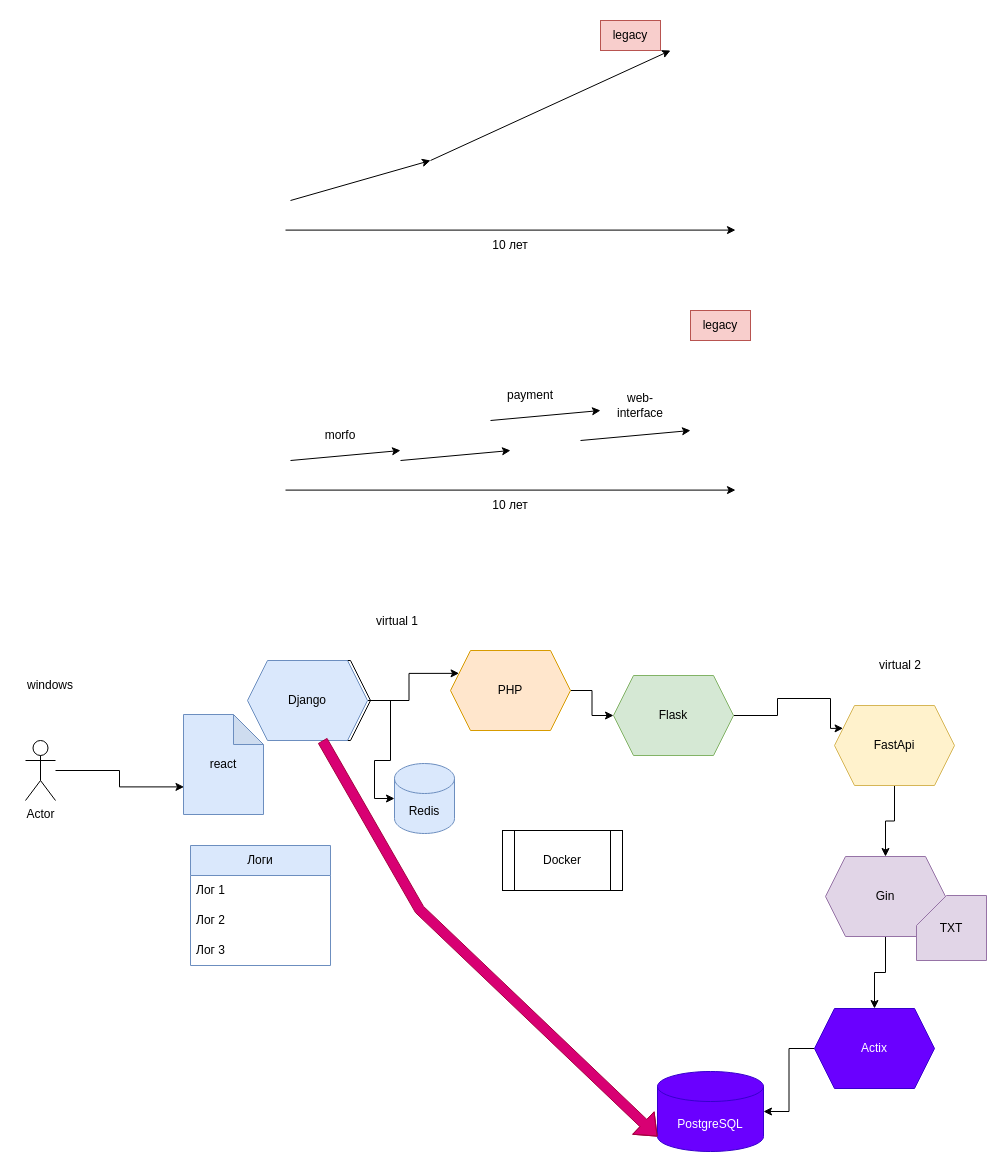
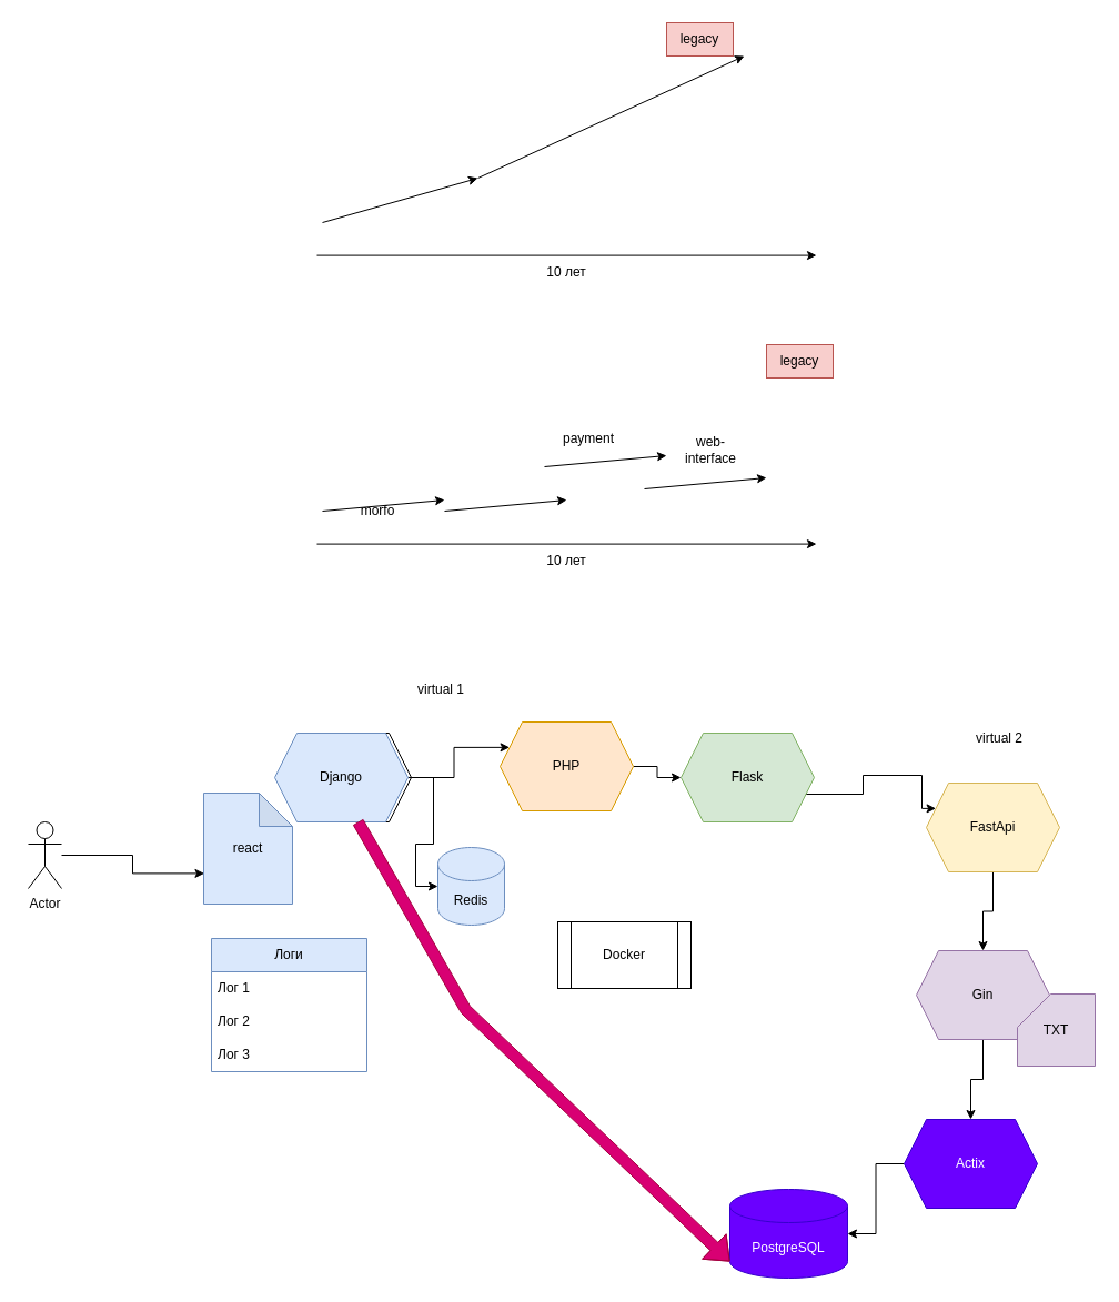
- <mxCell id="15" value="morfo" style="text;html=1;strokeColor=none;fillColor=none;align=center;verticalAlign=middle;whiteSpace=wrap;rounded=0;" vertex="1" parent="1"><mxGeometry x="310" y="420" width="60" height="30" as="geometry" /></mxCell>
+ <mxCell id="15" value="morfo" style="text;html=1;strokeColor=none;fillColor=none;align=center;verticalAlign=middle;whiteSpace=wrap;rounded=0;" vertex="1" parent="1"><mxGeometry x="310" y="445" width="60" height="30" as="geometry" /></mxCell>
- <mxCell id="37" value="windows" style="text;html=1;strokeColor=none;fillColor=none;align=center;verticalAlign=middle;whiteSpace=wrap;rounded=0;" vertex="1" parent="1"><mxGeometry x="20" y="670" width="60" height="30" as="geometry" /></mxCell>
- <mxCell id="20" value="Flask" style="shape=hexagon;perimeter=hexagonPerimeter2;whiteSpace=wrap;html=1;fixedSize=1;fillColor=#d5e8d4;strokeColor=#82b366;" vertex="1" parent="1"><mxGeometry x="613" y="675" width="120" height="80" as="geometry" /></mxCell>
+ <mxCell id="20" value="Flask" style="shape=hexagon;perimeter=hexagonPerimeter2;whiteSpace=wrap;html=1;fixedSize=1;fillColor=#d5e8d4;strokeColor=#82b366;" vertex="1" parent="1"><mxGeometry x="613" y="660" width="120" height="80" as="geometry" /></mxCell>
